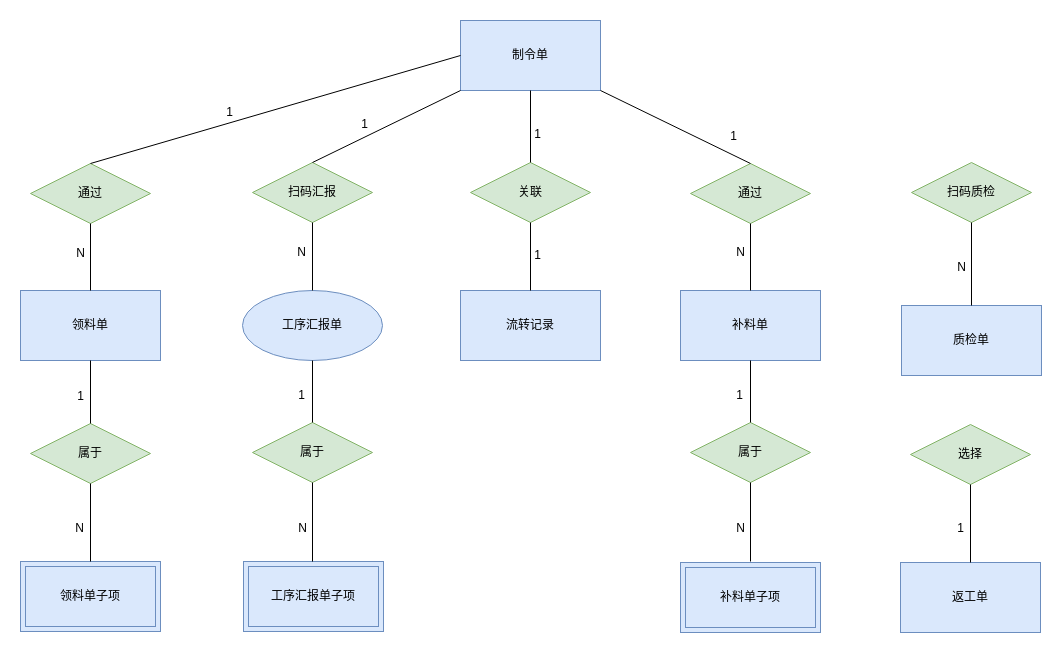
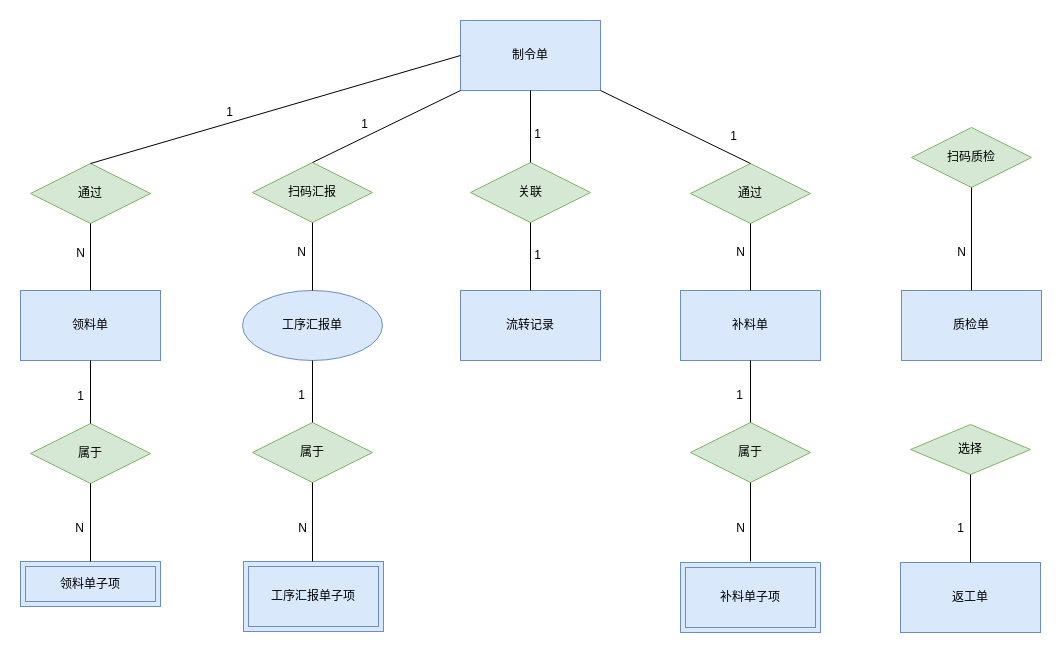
- <mxCell id="7" value="扫码质检" style="shape=rhombus;perimeter=rhombusPerimeter;whiteSpace=wrap;html=1;align=center;rounded=0;fillColor=#d5e8d4;strokeColor=#82b366;" parent="1" vertex="1"><mxGeometry x="911" y="162" width="120" height="60" as="geometry" /></mxCell>
+ <mxCell id="7" value="扫码质检" style="shape=rhombus;perimeter=rhombusPerimeter;whiteSpace=wrap;html=1;align=center;rounded=0;fillColor=#d5e8d4;strokeColor=#82b366;" parent="1" vertex="1"><mxGeometry x="911" y="127" width="120" height="60" as="geometry" /></mxCell>
- <mxCell id="2" value="质检单" style="whiteSpace=wrap;html=1;align=center;rounded=0;fillColor=#dae8fc;strokeColor=#6c8ebf;" parent="1" vertex="1"><mxGeometry x="901" y="305" width="140" height="70" as="geometry" /></mxCell>
+ <mxCell id="2" value="质检单" style="whiteSpace=wrap;html=1;align=center;rounded=0;fillColor=#dae8fc;strokeColor=#6c8ebf;" parent="1" vertex="1"><mxGeometry x="901" y="290" width="140" height="70" as="geometry" /></mxCell>
- <mxCell id="12" value="选择" style="shape=rhombus;perimeter=rhombusPerimeter;whiteSpace=wrap;html=1;align=center;rounded=0;fillColor=#d5e8d4;strokeColor=#82b366;" parent="1" vertex="1"><mxGeometry x="910" y="424" width="120" height="60" as="geometry" /></mxCell>
+ <mxCell id="12" value="选择" style="shape=rhombus;perimeter=rhombusPerimeter;whiteSpace=wrap;html=1;align=center;rounded=0;fillColor=#d5e8d4;strokeColor=#82b366;" parent="1" vertex="1"><mxGeometry x="910" y="424" width="120" height="50" as="geometry" /></mxCell>
- <mxCell id="13" value="领料单子项" style="shape=ext;margin=3;double=1;whiteSpace=wrap;html=1;align=center;rounded=0;fillColor=#dae8fc;strokeColor=#6c8ebf;" parent="1" vertex="1"><mxGeometry x="20" y="561" width="140" height="70" as="geometry" /></mxCell>
+ <mxCell id="13" value="领料单子项" style="shape=ext;margin=3;double=1;whiteSpace=wrap;html=1;align=center;rounded=0;fillColor=#dae8fc;strokeColor=#6c8ebf;" parent="1" vertex="1"><mxGeometry x="20" y="561" width="140" height="45" as="geometry" /></mxCell>
